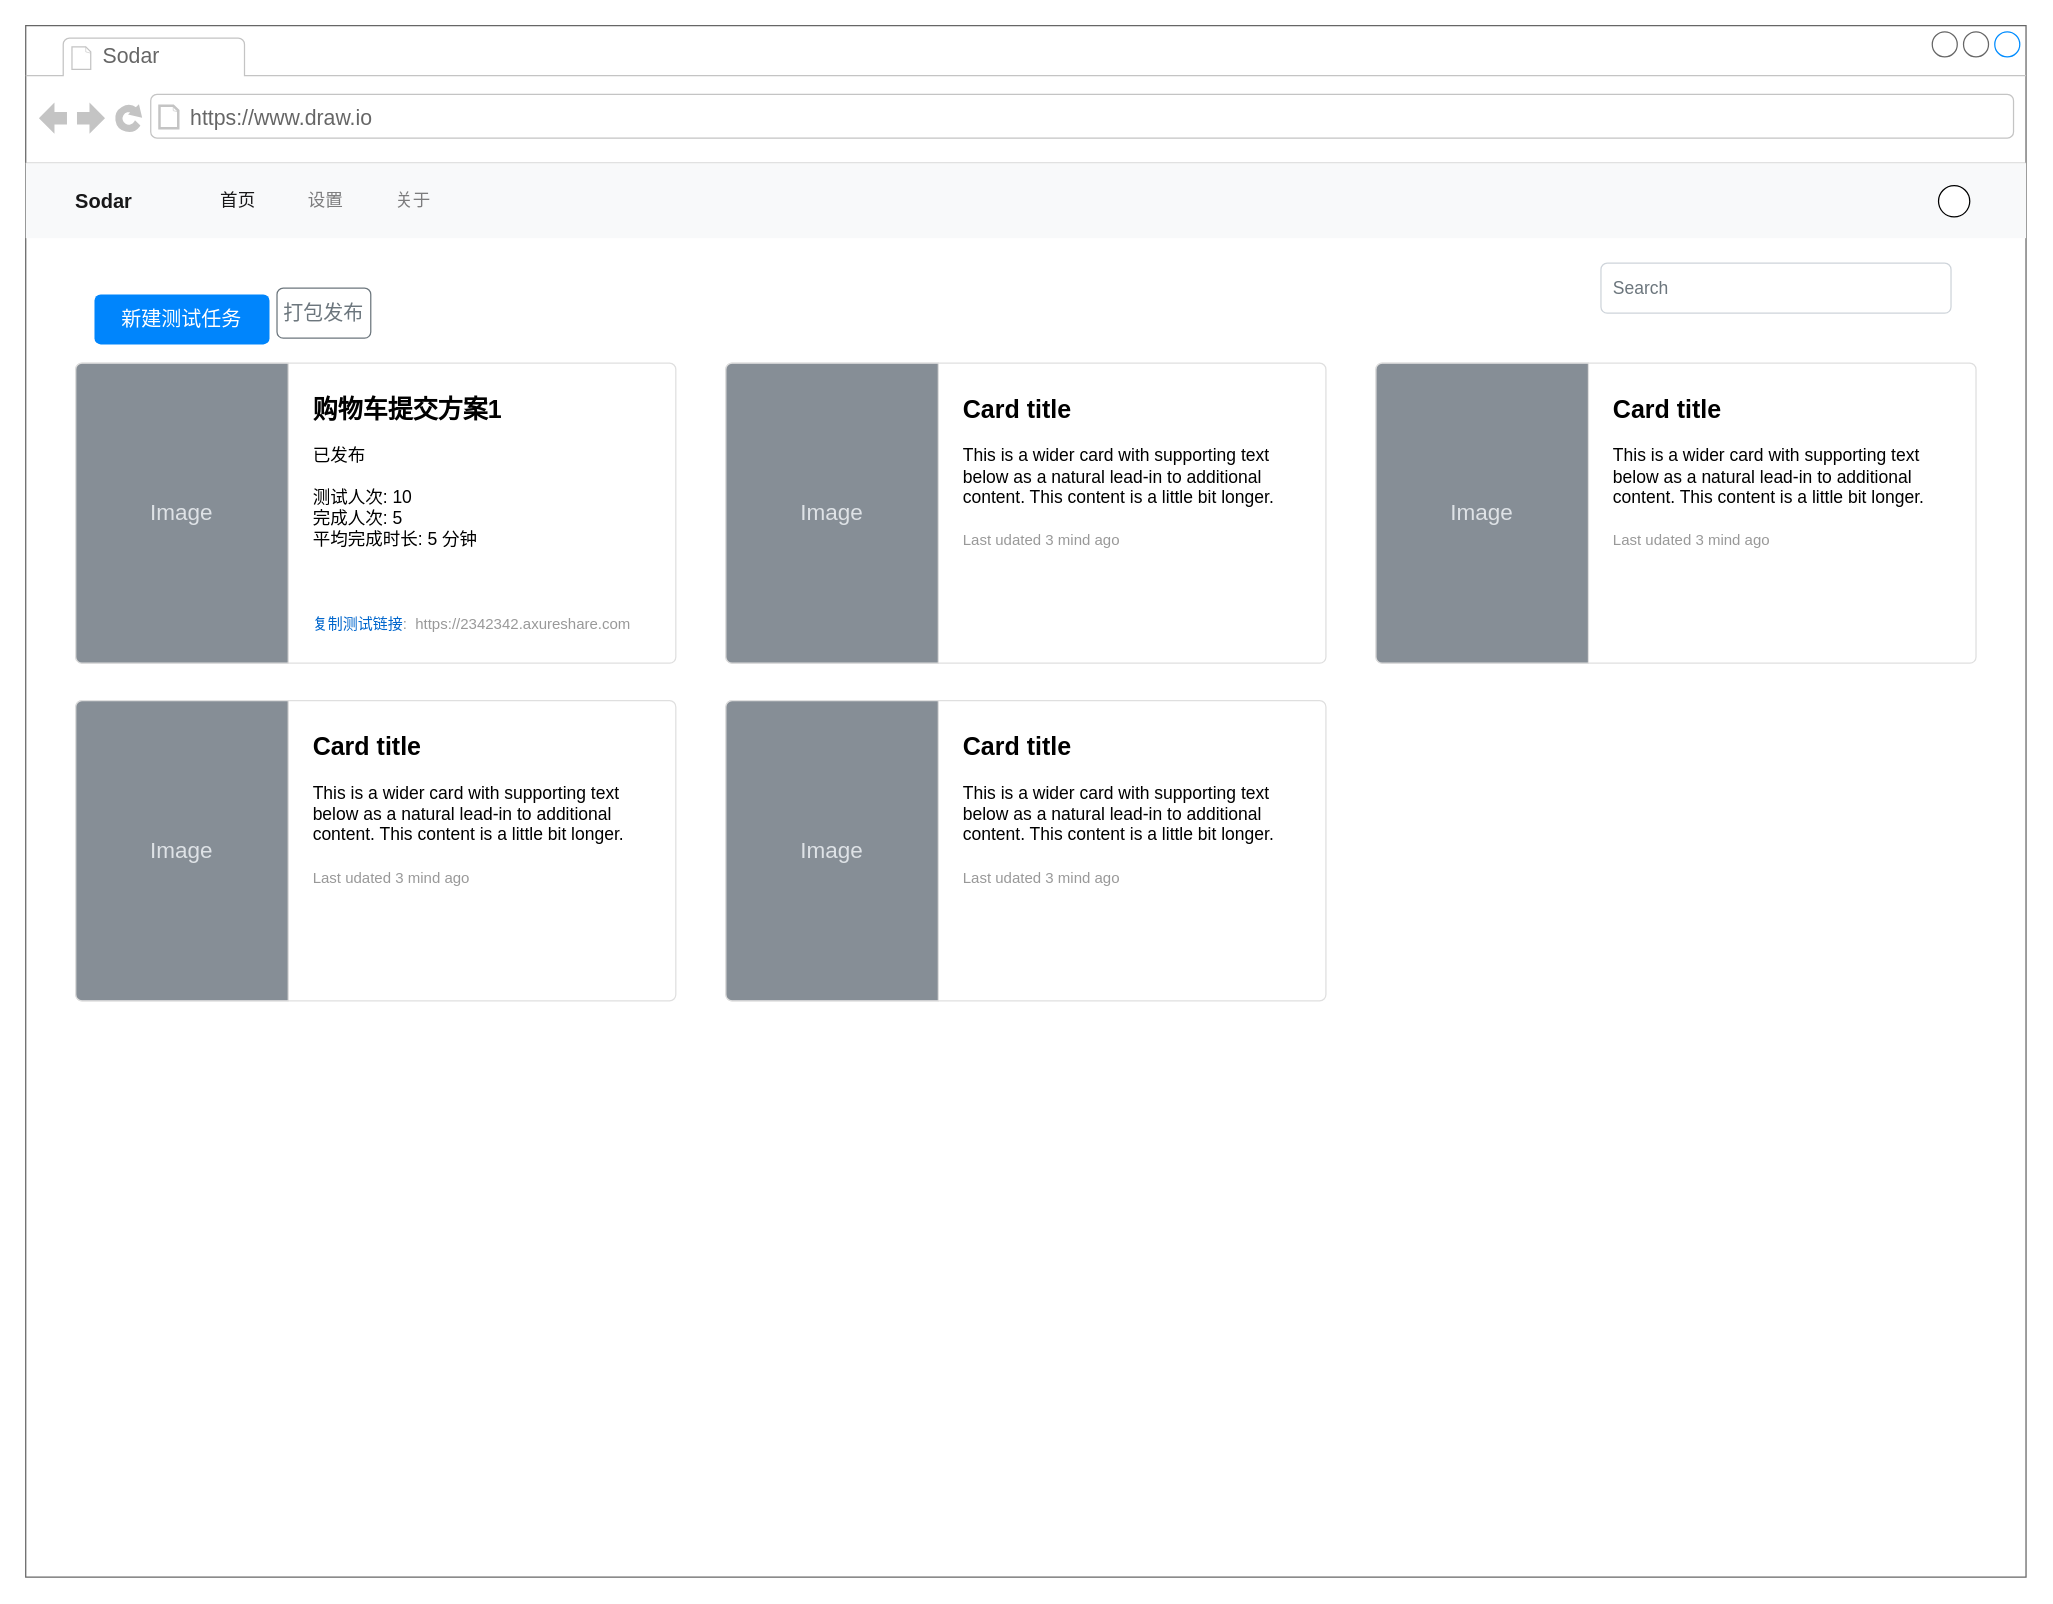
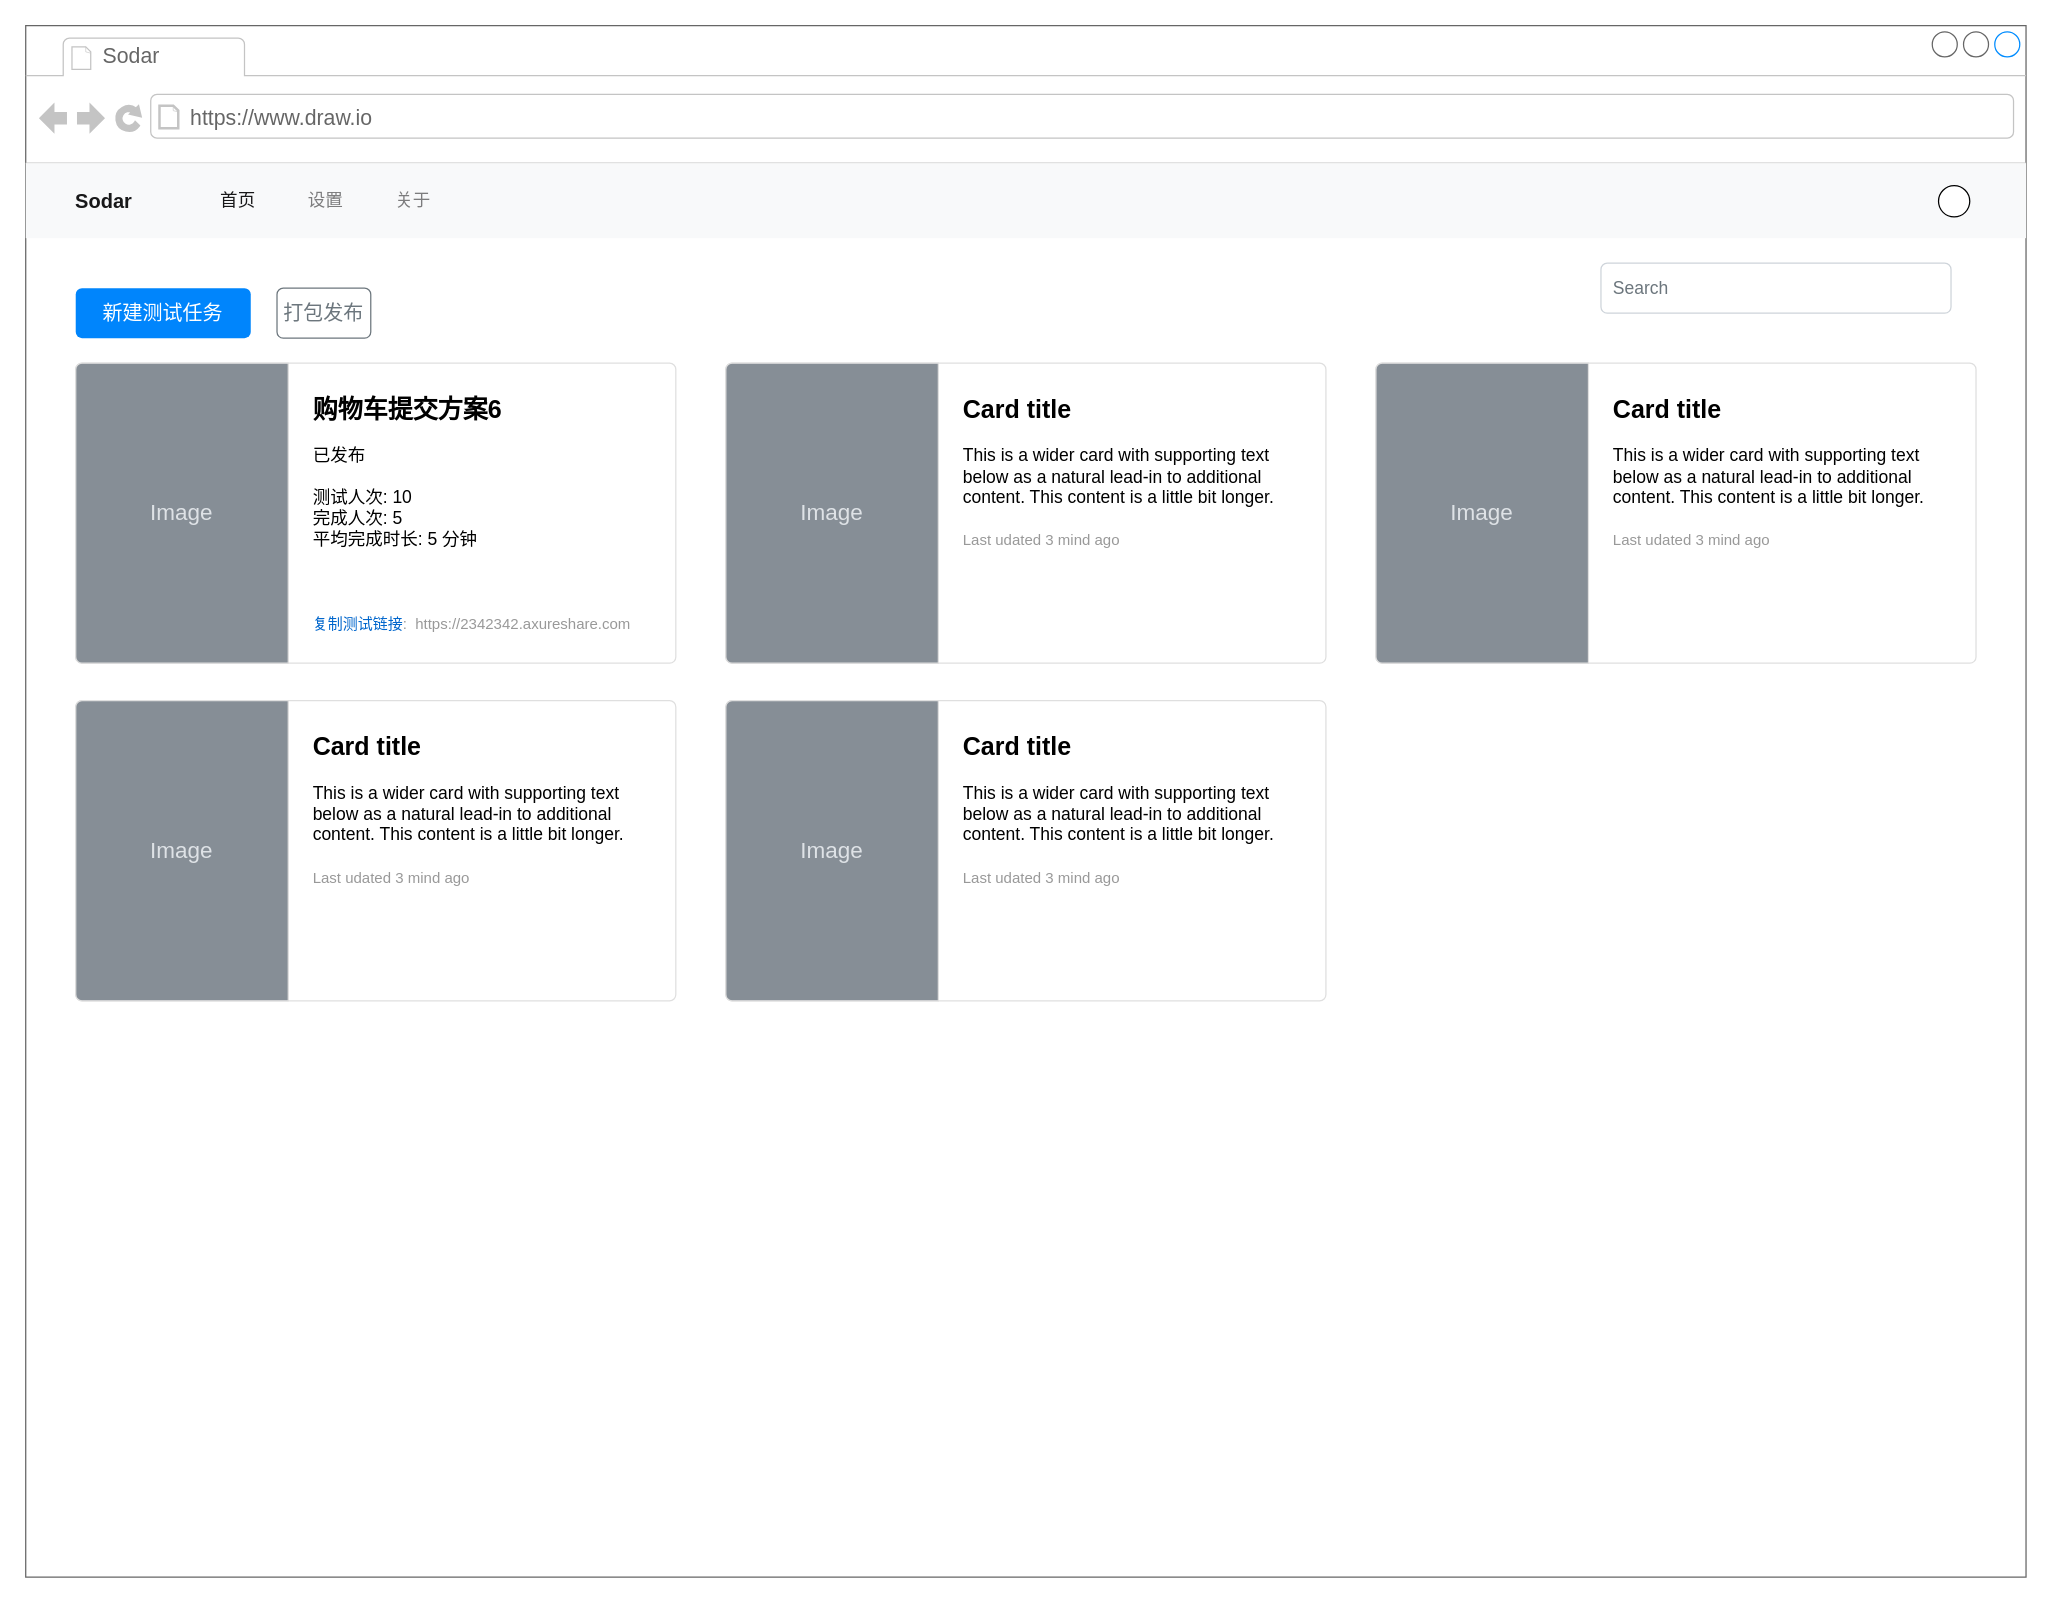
- <mxCell id="14" value="新建测试任务" style="html=1;shadow=0;dashed=0;shape=mxgraph.bootstrap.rrect;rSize=5;strokeColor=none;strokeWidth=1;fillColor=#0085FC;fontColor=#FFFFFF;whiteSpace=wrap;align=center;verticalAlign=middle;spacingLeft=0;fontStyle=0;fontSize=16;spacing=5;" vertex="1" parent="11"><mxGeometry x="75" y="235" width="140" height="40" as="geometry" /></mxCell>
+ <mxCell id="14" value="新建测试任务" style="html=1;shadow=0;dashed=0;shape=mxgraph.bootstrap.rrect;rSize=5;strokeColor=none;strokeWidth=1;fillColor=#0085FC;fontColor=#FFFFFF;whiteSpace=wrap;align=center;verticalAlign=middle;spacingLeft=0;fontStyle=0;fontSize=16;spacing=5;" vertex="1" parent="11"><mxGeometry x="60" y="230" width="140" height="40" as="geometry" /></mxCell>
- <mxCell id="12" value="&lt;div&gt;&lt;b&gt;&lt;font style=&quot;font-size: 20px&quot;&gt;购物车提交方案1&lt;/font&gt;&lt;/b&gt;&lt;/div&gt;&lt;div&gt;&lt;br&gt;&lt;/div&gt;&lt;div&gt;已发布&lt;br&gt;&lt;/div&gt;&lt;div&gt;&lt;br&gt;&lt;/div&gt;&lt;div&gt;测试人次: 10&lt;/div&gt;&lt;div&gt;完成人次: 5&lt;/div&gt;&lt;div&gt;平均完成时长: 5 分钟&lt;/div&gt;&lt;div&gt;&lt;br&gt;&lt;/div&gt;&lt;div&gt;&lt;br&gt;&lt;/div&gt;&lt;div&gt;&lt;br&gt;&lt;/div&gt;&lt;div&gt;&lt;font style=&quot;font-size: 12px&quot; color=&quot;#999999&quot;&gt;&lt;font style=&quot;font-size: 12px&quot; color=&quot;#999999&quot;&gt;&lt;font color=&quot;#0066CC&quot;&gt;复制测试链接&lt;/font&gt;:&amp;nbsp; &lt;/font&gt;https://2342342.axureshare.com &lt;br&gt;&lt;/font&gt;&lt;/div&gt;" style="html=1;shadow=0;dashed=0;shape=mxgraph.bootstrap.rrect;rSize=5;strokeColor=#DFDFDF;html=1;whiteSpace=wrap;fillColor=#ffffff;fontColor=#000000;verticalAlign=top;align=left;spacing=20;fontSize=14;spacingLeft=170;" vertex="1" parent="11"><mxGeometry x="60" y="290" width="480" height="240" as="geometry" /></mxCell>
+ <mxCell id="12" value="&lt;div&gt;&lt;b&gt;&lt;font style=&quot;font-size: 20px&quot;&gt;购物车提交方案6&lt;/font&gt;&lt;/b&gt;&lt;/div&gt;&lt;div&gt;&lt;br&gt;&lt;/div&gt;&lt;div&gt;已发布&lt;br&gt;&lt;/div&gt;&lt;div&gt;&lt;br&gt;&lt;/div&gt;&lt;div&gt;测试人次: 10&lt;/div&gt;&lt;div&gt;完成人次: 5&lt;/div&gt;&lt;div&gt;平均完成时长: 5 分钟&lt;/div&gt;&lt;div&gt;&lt;br&gt;&lt;/div&gt;&lt;div&gt;&lt;br&gt;&lt;/div&gt;&lt;div&gt;&lt;br&gt;&lt;/div&gt;&lt;div&gt;&lt;font style=&quot;font-size: 12px&quot; color=&quot;#999999&quot;&gt;&lt;font style=&quot;font-size: 12px&quot; color=&quot;#999999&quot;&gt;&lt;font color=&quot;#0066CC&quot;&gt;复制测试链接&lt;/font&gt;:&amp;nbsp; &lt;/font&gt;https://2342342.axureshare.com &lt;br&gt;&lt;/font&gt;&lt;/div&gt;" style="html=1;shadow=0;dashed=0;shape=mxgraph.bootstrap.rrect;rSize=5;strokeColor=#DFDFDF;html=1;whiteSpace=wrap;fillColor=#ffffff;fontColor=#000000;verticalAlign=top;align=left;spacing=20;fontSize=14;spacingLeft=170;" vertex="1" parent="11"><mxGeometry x="60" y="290" width="480" height="240" as="geometry" /></mxCell>
